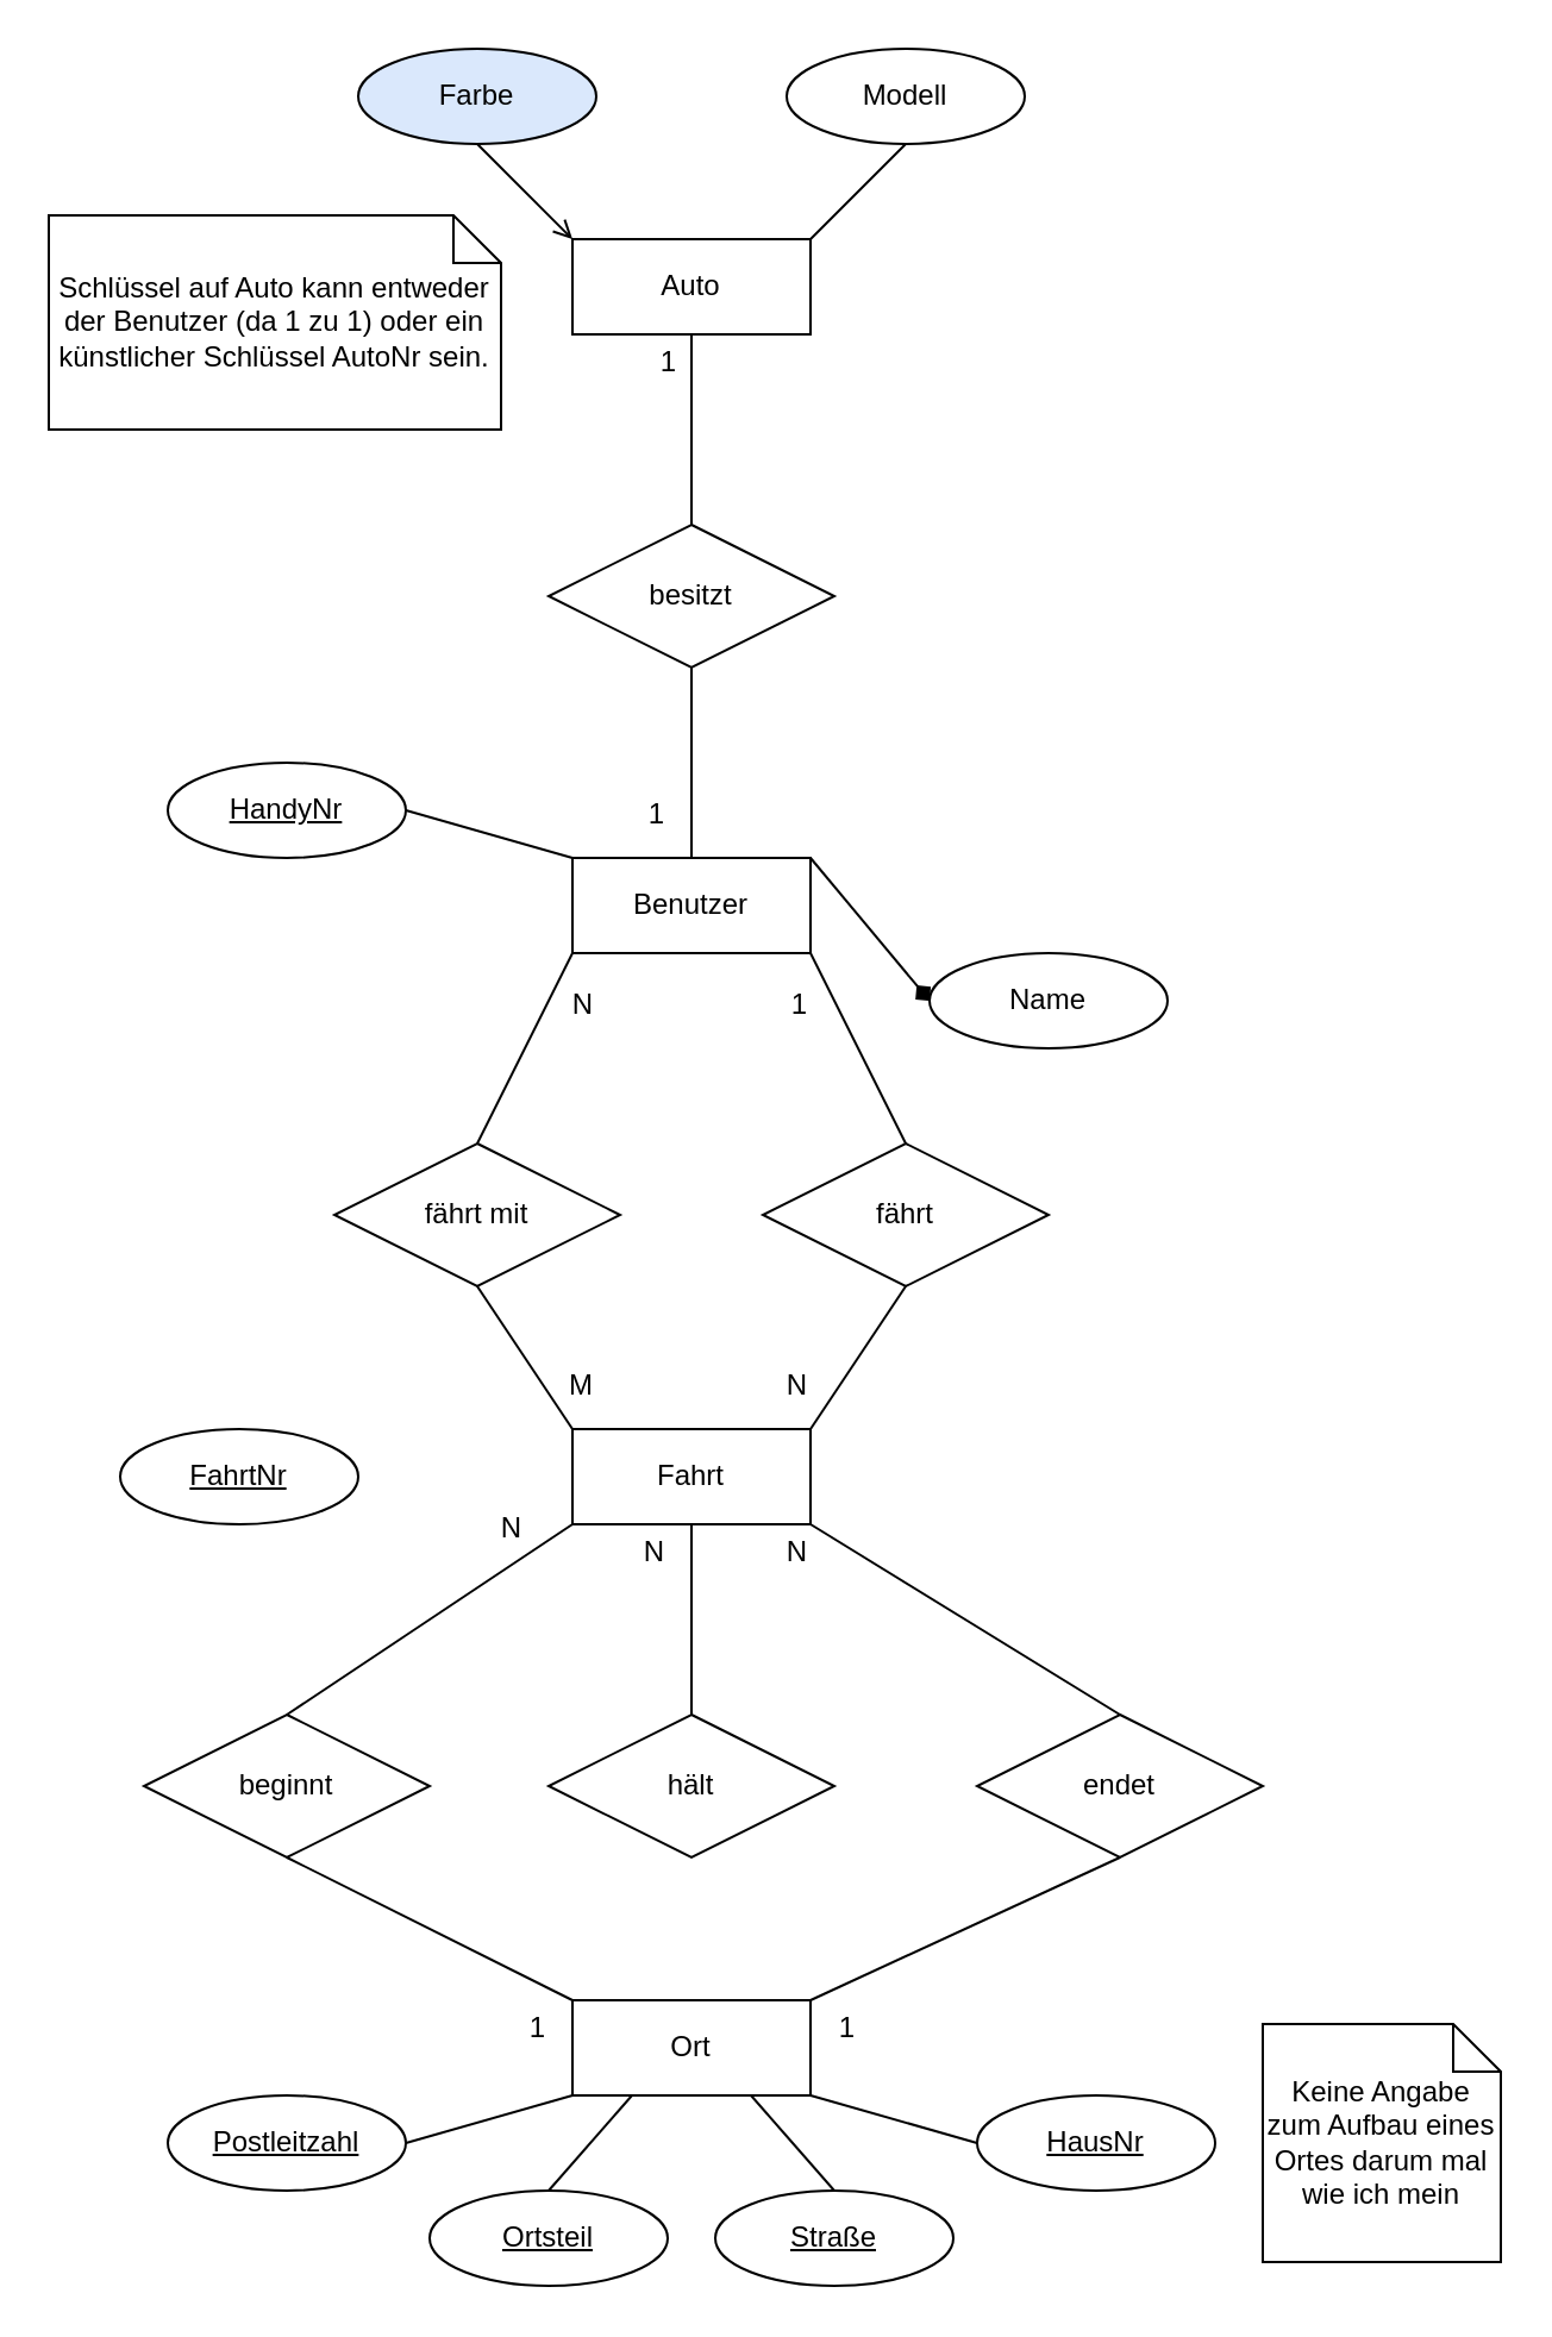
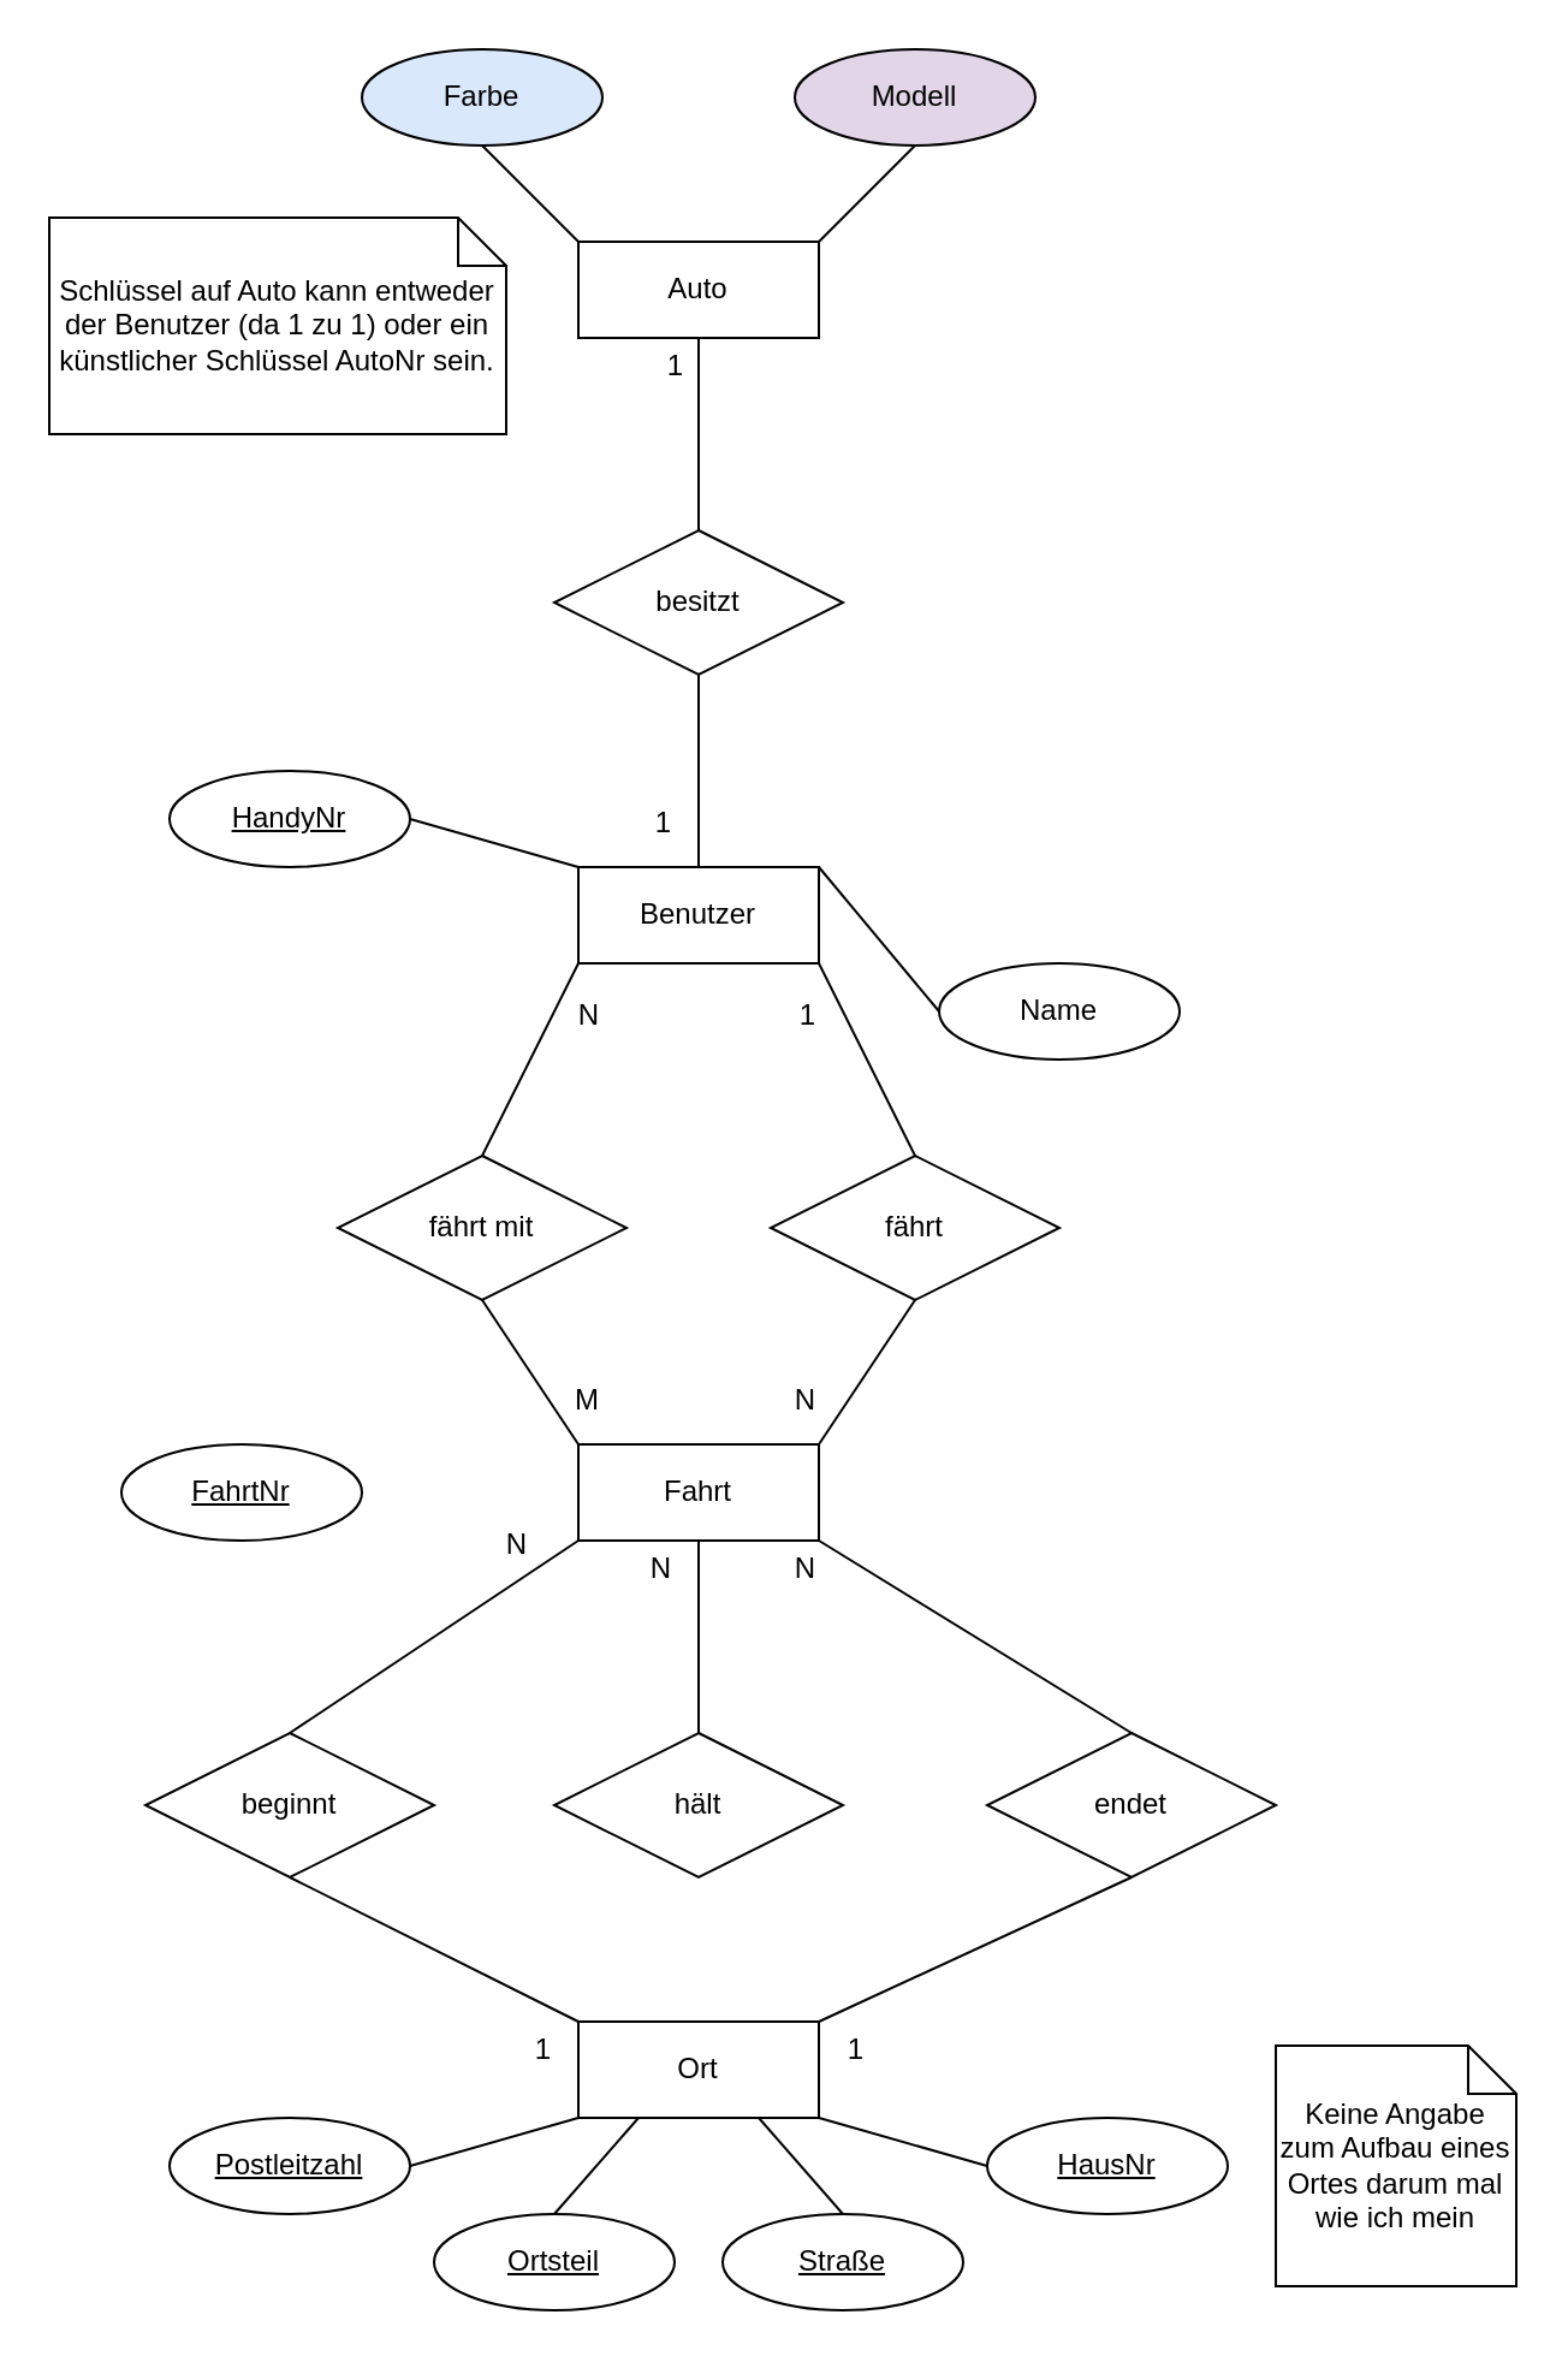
- <mxCell id="35" value="Modell" style="ellipse;whiteSpace=wrap;html=1;align=center;" vertex="1" parent="1"><mxGeometry x="330" y="20" width="100" height="40" as="geometry" /></mxCell>
+ <mxCell id="35" value="Modell" style="ellipse;whiteSpace=wrap;html=1;align=center;fillColor=#e1d5e7;" vertex="1" parent="1"><mxGeometry x="330" y="20" width="100" height="40" as="geometry" /></mxCell>
- <mxCell id="36" value="" style="endArrow=open;html=1;rounded=0;exitX=0.5;exitY=1;exitDx=0;exitDy=0;entryX=0;entryY=0;entryDx=0;entryDy=0;" edge="1" parent="1" source="34" target="3"><mxGeometry relative="1" as="geometry"><mxPoint x="120" y="100" as="sourcePoint" /><mxPoint x="280" y="100" as="targetPoint" /></mxGeometry></mxCell>
+ <mxCell id="36" value="" style="endArrow=none;html=1;rounded=0;exitX=0.5;exitY=1;exitDx=0;exitDy=0;entryX=0;entryY=0;entryDx=0;entryDy=0;" edge="1" parent="1" source="34" target="3"><mxGeometry relative="1" as="geometry"><mxPoint x="120" y="100" as="sourcePoint" /><mxPoint x="280" y="100" as="targetPoint" /></mxGeometry></mxCell>
- <mxCell id="41" value="" style="endArrow=diamond;html=1;rounded=0;entryX=0;entryY=0.5;entryDx=0;entryDy=0;exitX=1;exitY=0;exitDx=0;exitDy=0;" edge="1" parent="1" source="2" target="38"><mxGeometry relative="1" as="geometry"><mxPoint x="420" y="410" as="sourcePoint" /><mxPoint x="580" y="410" as="targetPoint" /></mxGeometry></mxCell>
+ <mxCell id="41" value="" style="endArrow=none;html=1;rounded=0;entryX=0;entryY=0.5;entryDx=0;entryDy=0;exitX=1;exitY=0;exitDx=0;exitDy=0;" edge="1" parent="1" source="2" target="38"><mxGeometry relative="1" as="geometry"><mxPoint x="420" y="410" as="sourcePoint" /><mxPoint x="580" y="410" as="targetPoint" /></mxGeometry></mxCell>
